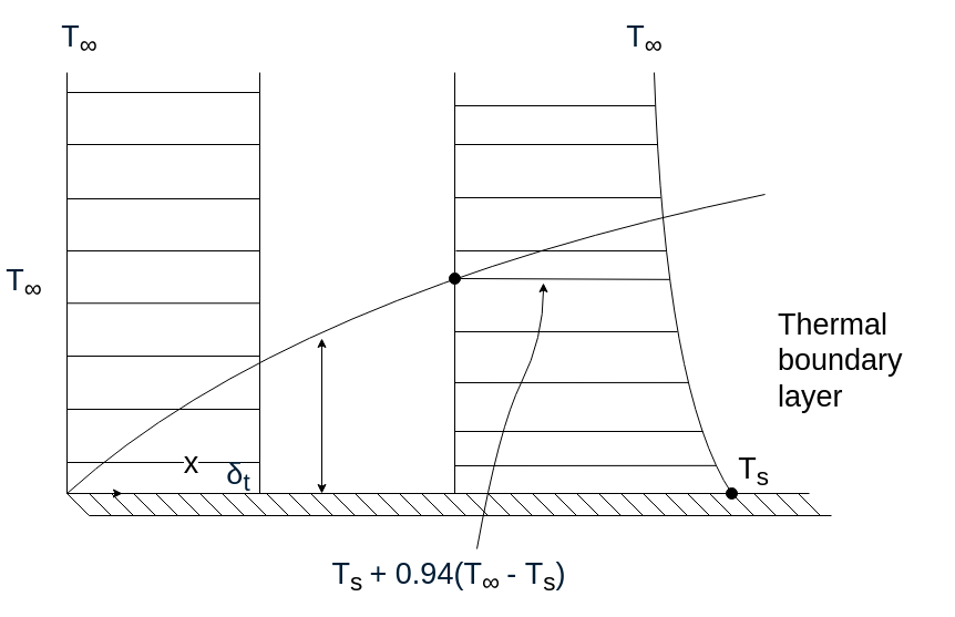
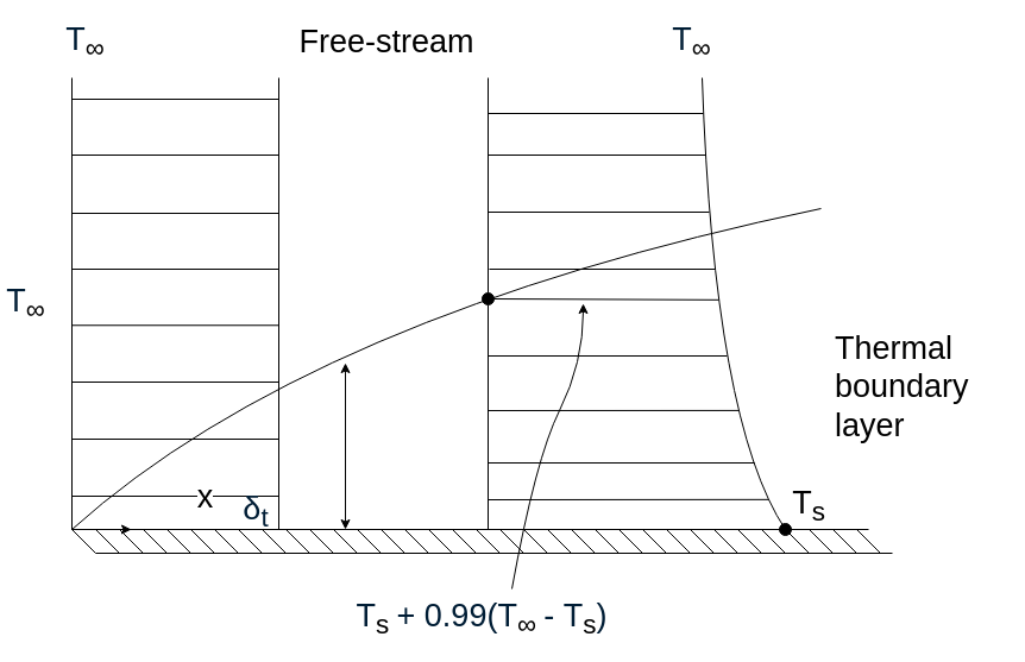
+ <mxCell id="55" value="&lt;font style=&quot;font-size: 27px;&quot;&gt;Free-stream&lt;/font&gt;" style="text;html=1;align=center;verticalAlign=middle;whiteSpace=wrap;rounded=0;" parent="1" vertex="1"><mxGeometry x="210" y="20" width="230" height="30" as="geometry" /></mxCell>
- <mxCell id="54" value="&lt;font style=&quot;font-size: 27px;&quot;&gt;&lt;span style=&quot;color: rgb(0, 29, 53); font-family: &amp;quot;Google Sans&amp;quot;, Arial, sans-serif; text-align: start; background-color: rgb(255, 255, 255);&quot;&gt;T&lt;/span&gt;&lt;sub style=&quot;text-wrap-mode: nowrap; background-color: rgb(255, 255, 255); color: rgb(0, 0, 0);&quot;&gt;s&amp;nbsp;&lt;/sub&gt;&lt;span style=&quot;color: rgb(0, 29, 53); font-family: &amp;quot;Google Sans&amp;quot;, Arial, sans-serif; text-align: start; background-color: rgb(255, 255, 255);&quot;&gt;+&amp;nbsp;&lt;/span&gt;&lt;span style=&quot;color: rgb(0, 29, 53); font-family: &amp;quot;Google Sans&amp;quot;, Arial, sans-serif; text-align: start; background-color: rgb(255, 255, 255);&quot;&gt;0.94(T&lt;/span&gt;&lt;sub style=&quot;text-wrap-mode: nowrap; background-color: rgb(255, 255, 255); color: rgb(0, 0, 0);&quot;&gt;∞&amp;nbsp;&lt;/sub&gt;&lt;span style=&quot;color: rgb(0, 29, 53); font-family: &amp;quot;Google Sans&amp;quot;, Arial, sans-serif; text-align: start; background-color: rgb(255, 255, 255);&quot;&gt;-&amp;nbsp;&lt;/span&gt;&lt;span style=&quot;color: rgb(0, 29, 53); font-family: &amp;quot;Google Sans&amp;quot;, Arial, sans-serif; text-align: start; background-color: rgb(255, 255, 255);&quot;&gt;T&lt;/span&gt;&lt;sub style=&quot;text-wrap-mode: nowrap; background-color: rgb(255, 255, 255); color: rgb(0, 0, 0);&quot;&gt;s&lt;/sub&gt;&lt;span style=&quot;color: rgb(0, 29, 53); font-family: &amp;quot;Google Sans&amp;quot;, Arial, sans-serif; text-align: start; background-color: rgb(255, 255, 255);&quot;&gt;)&lt;/span&gt;&lt;/font&gt;" style="text;html=1;align=center;verticalAlign=middle;whiteSpace=wrap;rounded=0;" parent="1" vertex="1"><mxGeometry x="220" y="505" width="370" height="30" as="geometry" /></mxCell>
+ <mxCell id="54" value="&lt;font style=&quot;font-size: 27px;&quot;&gt;&lt;span style=&quot;color: rgb(0, 29, 53); font-family: &amp;quot;Google Sans&amp;quot;, Arial, sans-serif; text-align: start; background-color: rgb(255, 255, 255);&quot;&gt;T&lt;/span&gt;&lt;sub style=&quot;text-wrap-mode: nowrap; background-color: rgb(255, 255, 255); color: rgb(0, 0, 0);&quot;&gt;s&amp;nbsp;&lt;/sub&gt;&lt;span style=&quot;color: rgb(0, 29, 53); font-family: &amp;quot;Google Sans&amp;quot;, Arial, sans-serif; text-align: start; background-color: rgb(255, 255, 255);&quot;&gt;+&amp;nbsp;&lt;/span&gt;&lt;span style=&quot;color: rgb(0, 29, 53); font-family: &amp;quot;Google Sans&amp;quot;, Arial, sans-serif; text-align: start; background-color: rgb(255, 255, 255);&quot;&gt;0.99(T&lt;/span&gt;&lt;sub style=&quot;text-wrap-mode: nowrap; background-color: rgb(255, 255, 255); color: rgb(0, 0, 0);&quot;&gt;∞&amp;nbsp;&lt;/sub&gt;&lt;span style=&quot;color: rgb(0, 29, 53); font-family: &amp;quot;Google Sans&amp;quot;, Arial, sans-serif; text-align: start; background-color: rgb(255, 255, 255);&quot;&gt;-&amp;nbsp;&lt;/span&gt;&lt;span style=&quot;color: rgb(0, 29, 53); font-family: &amp;quot;Google Sans&amp;quot;, Arial, sans-serif; text-align: start; background-color: rgb(255, 255, 255);&quot;&gt;T&lt;/span&gt;&lt;sub style=&quot;text-wrap-mode: nowrap; background-color: rgb(255, 255, 255); color: rgb(0, 0, 0);&quot;&gt;s&lt;/sub&gt;&lt;span style=&quot;color: rgb(0, 29, 53); font-family: &amp;quot;Google Sans&amp;quot;, Arial, sans-serif; text-align: start; background-color: rgb(255, 255, 255);&quot;&gt;)&lt;/span&gt;&lt;/font&gt;" style="text;html=1;align=center;verticalAlign=middle;whiteSpace=wrap;rounded=0;" parent="1" vertex="1"><mxGeometry x="220" y="505" width="370" height="30" as="geometry" /></mxCell>
